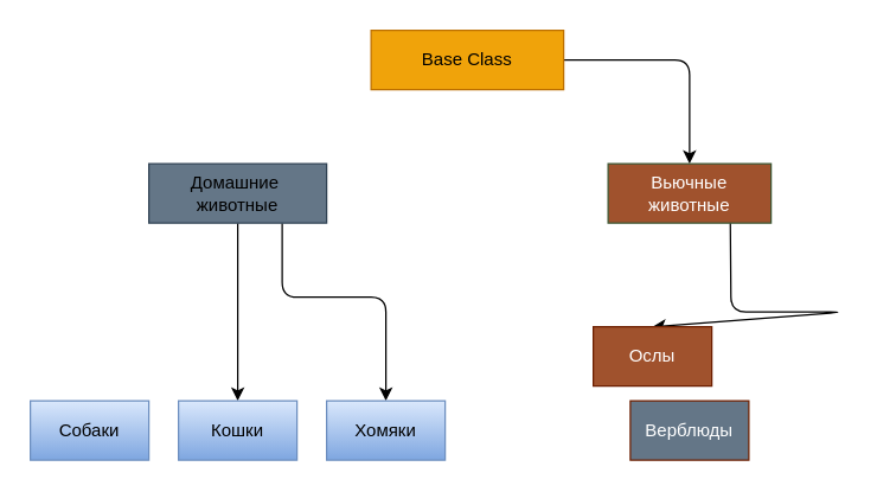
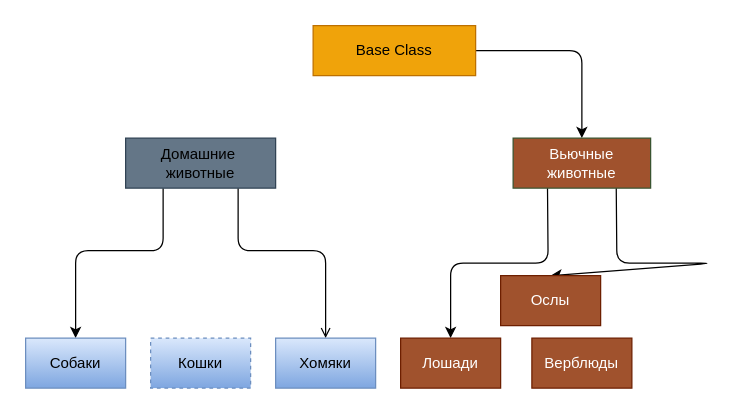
+ <mxCell id="6" style="edgeStyle=none;html=1;exitX=0.25;exitY=1;exitDx=0;exitDy=0;entryX=0.5;entryY=0;entryDx=0;entryDy=0;" parent="1" source="7" target="13" edge="1"><mxGeometry relative="1" as="geometry"><Array as="points"><mxPoint x="130" y="200" /><mxPoint x="60" y="200" /></Array></mxGeometry></mxCell>
- <mxCell id="5" style="edgeStyle=none;html=1;exitX=0.5;exitY=1;exitDx=0;exitDy=0;entryX=0.5;entryY=0;entryDx=0;entryDy=0;" parent="1" source="7" target="12" edge="1"><mxGeometry relative="1" as="geometry"><Array as="points"><mxPoint x="160" y="200" /></Array></mxGeometry></mxCell>
+ <mxCell id="8" style="edgeStyle=none;html=1;exitX=0.25;exitY=1;exitDx=0;exitDy=0;entryX=0.5;entryY=0;entryDx=0;entryDy=0;" parent="1" source="10" target="14" edge="1"><mxGeometry relative="1" as="geometry"><Array as="points"><mxPoint x="438" y="210" /><mxPoint x="360" y="210" /></Array></mxGeometry></mxCell>
- <mxCell id="4" value="" style="edgeStyle=none;html=1;exitX=0.75;exitY=1;exitDx=0;exitDy=0;" parent="1" source="7" target="11" edge="1"><mxGeometry relative="1" as="geometry"><Array as="points"><mxPoint x="190" y="200" /><mxPoint x="260" y="200" /></Array></mxGeometry></mxCell>
+ <mxCell id="4" value="" style="edgeStyle=none;html=1;exitX=0.75;exitY=1;exitDx=0;exitDy=0;endArrow=open;" parent="1" source="7" target="11" edge="1"><mxGeometry relative="1" as="geometry"><Array as="points"><mxPoint x="190" y="200" /><mxPoint x="260" y="200" /></Array></mxGeometry></mxCell>
- <mxCell id="12" value="&lt;font color=&quot;#000000&quot;&gt;Кошки&lt;/font&gt;" style="rounded=0;whiteSpace=wrap;html=1;fillColor=#dae8fc;gradientColor=#7ea6e0;strokeColor=#6c8ebf;" parent="1" vertex="1"><mxGeometry x="120" y="270" width="80" height="40" as="geometry" /></mxCell>
+ <mxCell id="12" value="&lt;font color=&quot;#000000&quot;&gt;Кошки&lt;/font&gt;" style="rounded=0;whiteSpace=wrap;html=1;fillColor=#dae8fc;gradientColor=#7ea6e0;strokeColor=#6c8ebf;dashed=1;" parent="1" vertex="1"><mxGeometry x="120" y="270" width="80" height="40" as="geometry" /></mxCell>
+ <mxCell id="14" value="Лошади" style="rounded=0;whiteSpace=wrap;html=1;fillColor=#a0522d;fontColor=#ffffff;strokeColor=#6D1F00;" parent="1" vertex="1"><mxGeometry x="320" y="270" width="80" height="40" as="geometry" /></mxCell>
- <mxCell id="15" value="Верблюды" style="rounded=0;whiteSpace=wrap;html=1;fillColor=#647687;fontColor=#ffffff;strokeColor=#6D1F00;" parent="1" vertex="1"><mxGeometry x="425" y="270" width="80" height="40" as="geometry" /></mxCell>
+ <mxCell id="15" value="Верблюды" style="rounded=0;whiteSpace=wrap;html=1;fillColor=#a0522d;fontColor=#ffffff;strokeColor=#6D1F00;" parent="1" vertex="1"><mxGeometry x="425" y="270" width="80" height="40" as="geometry" /></mxCell>
